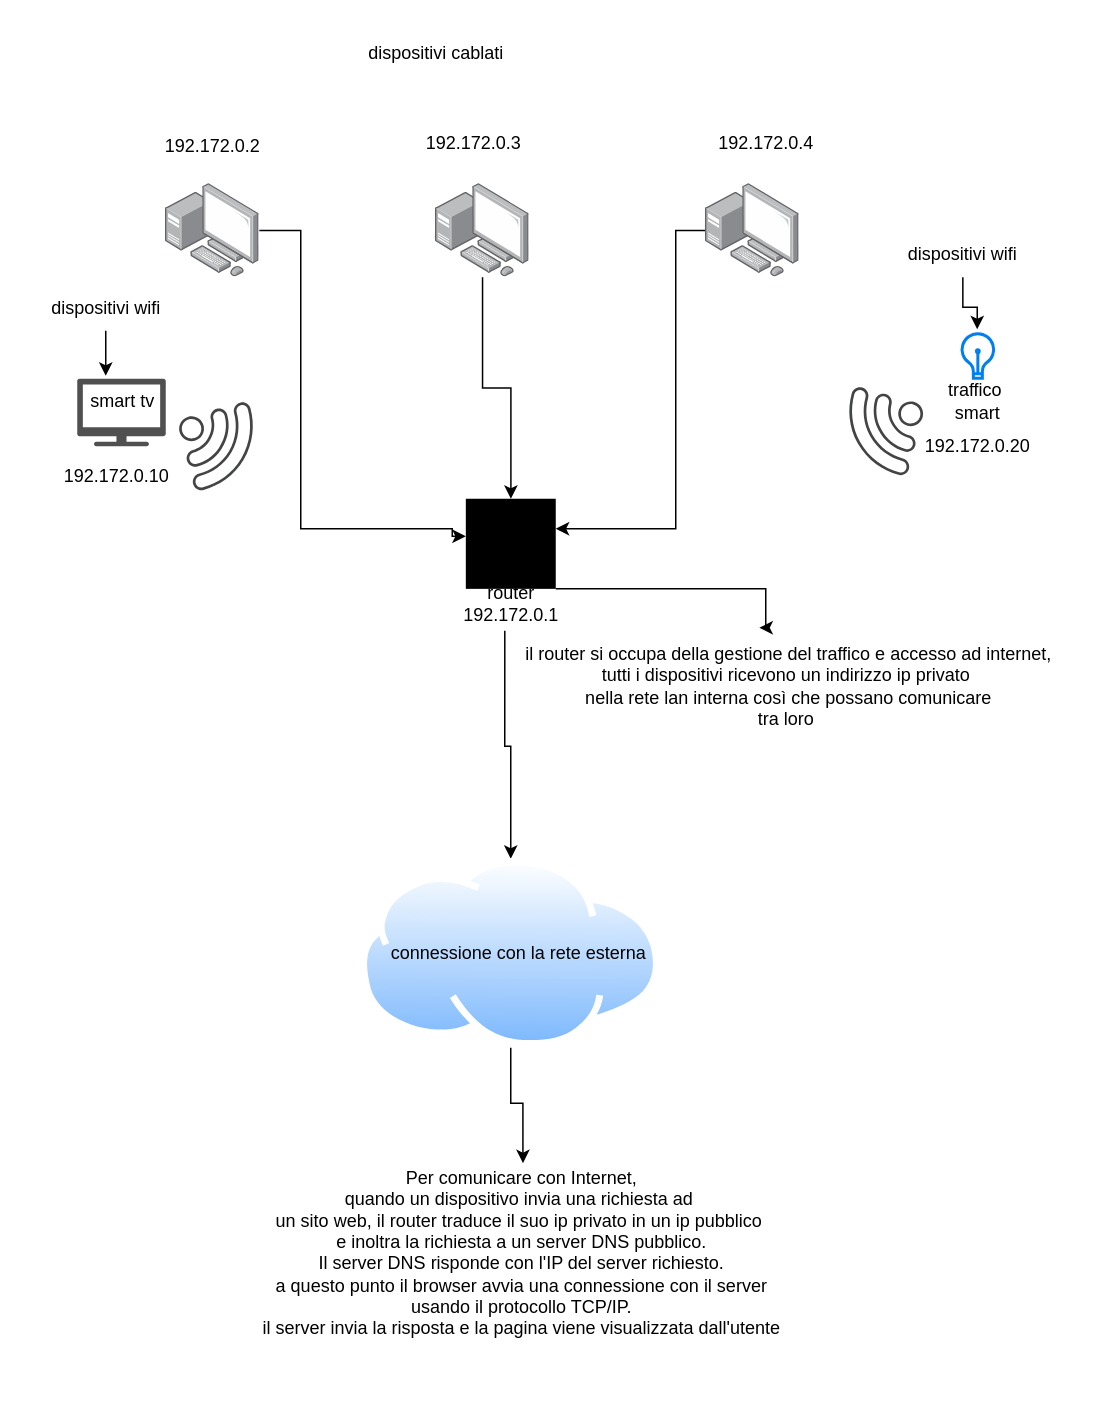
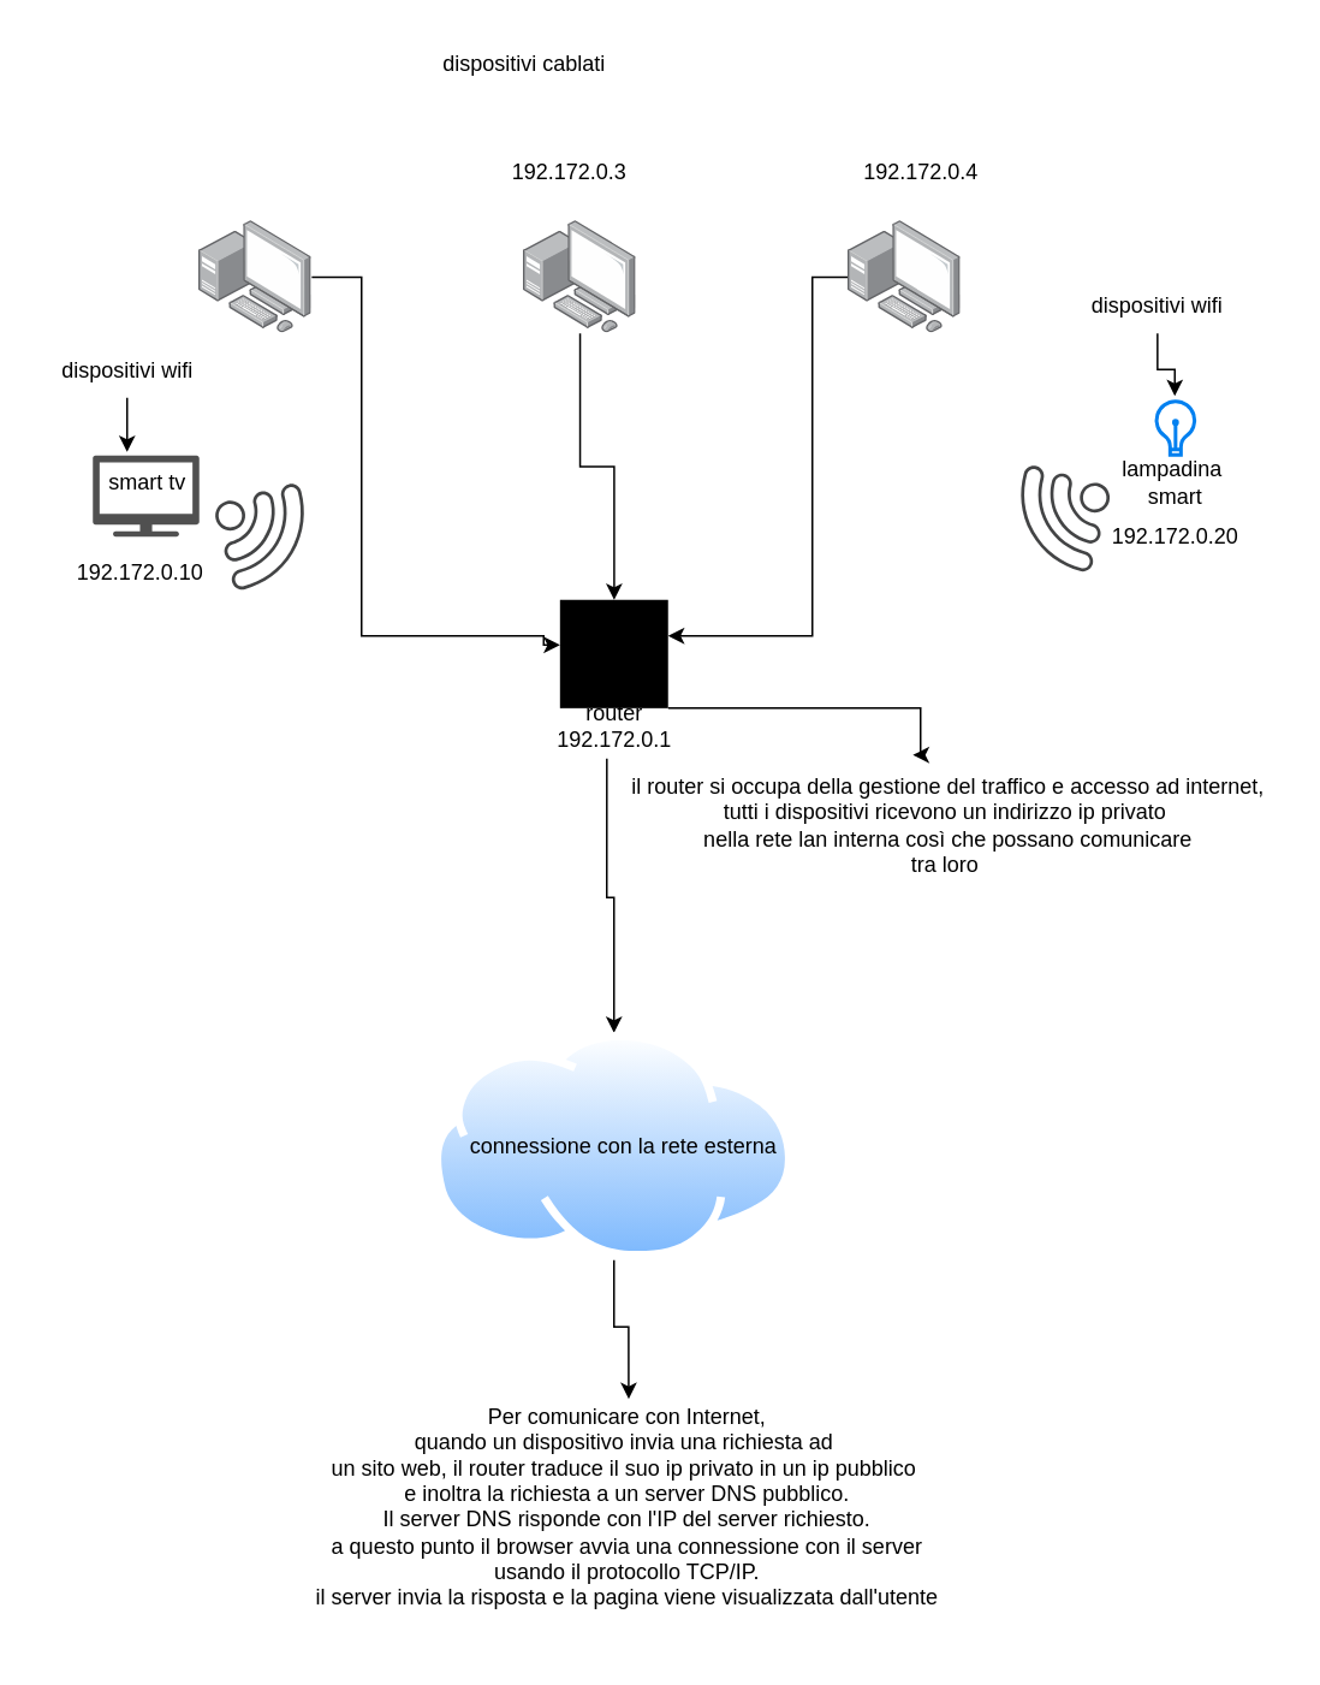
- <mxCell id="8" value="192.172.0.2" style="text;html=1;align=center;verticalAlign=middle;resizable=0;points=[];autosize=1;strokeColor=none;fillColor=none;" vertex="1" parent="1"><mxGeometry x="96.2" y="82" width="90" height="30" as="geometry" /></mxCell>
- <mxCell id="15" value="traffico&amp;nbsp;&lt;div&gt;smart&lt;/div&gt;" style="text;html=1;align=center;verticalAlign=middle;resizable=0;points=[];autosize=1;strokeColor=none;fillColor=none;" vertex="1" parent="1"><mxGeometry x="611.4" y="247" width="80" height="40" as="geometry" /></mxCell>
+ <mxCell id="15" value="lampadina&amp;nbsp;&lt;div&gt;smart&lt;/div&gt;" style="text;html=1;align=center;verticalAlign=middle;resizable=0;points=[];autosize=1;strokeColor=none;fillColor=none;" vertex="1" parent="1"><mxGeometry x="611.4" y="247" width="80" height="40" as="geometry" /></mxCell>
